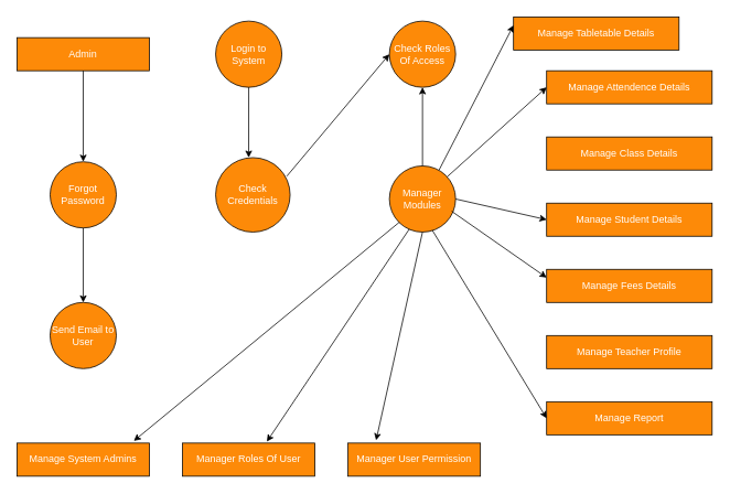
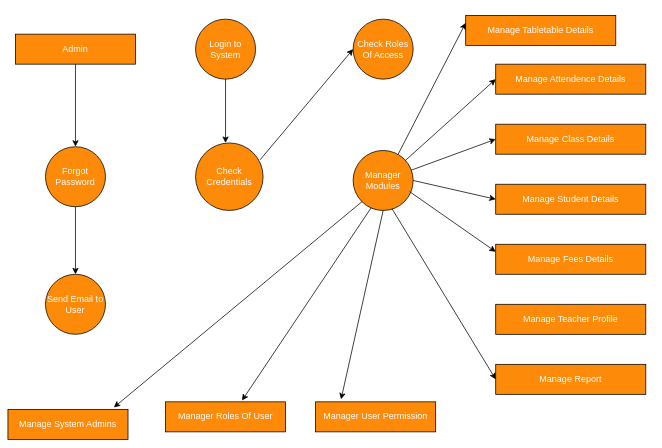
- <mxCell id="28" value="" style="endArrow=classic;html=1;rounded=0;" edge="1" parent="1" source="7" target="5"><mxGeometry width="50" height="50" relative="1" as="geometry"><mxPoint x="450" y="445" as="sourcePoint" /><mxPoint x="500" y="395" as="targetPoint" /></mxGeometry></mxCell>
+ <mxCell id="28" value="" style="endArrow=classic;html=1;rounded=0;entryX=0;entryY=0.5;entryDx=0;entryDy=0;" edge="1" parent="1" source="7" target="13"><mxGeometry width="50" height="50" relative="1" as="geometry"><mxPoint x="450" y="445" as="sourcePoint" /><mxPoint x="500" y="395" as="targetPoint" /></mxGeometry></mxCell>
- <mxCell id="8" value="Manage System Admins" style="rounded=0;whiteSpace=wrap;html=1;fillColor=light-dark(#fd8a08, #ededed);fontColor=#FFFFFF;" vertex="1" parent="1"><mxGeometry x="20" y="535" width="160" height="40" as="geometry" /></mxCell>
+ <mxCell id="8" value="Manage System Admins" style="rounded=0;whiteSpace=wrap;html=1;fillColor=light-dark(#fd8a08, #ededed);fontColor=#FFFFFF;" vertex="1" parent="1"><mxGeometry x="10" y="545" width="160" height="40" as="geometry" /></mxCell>
